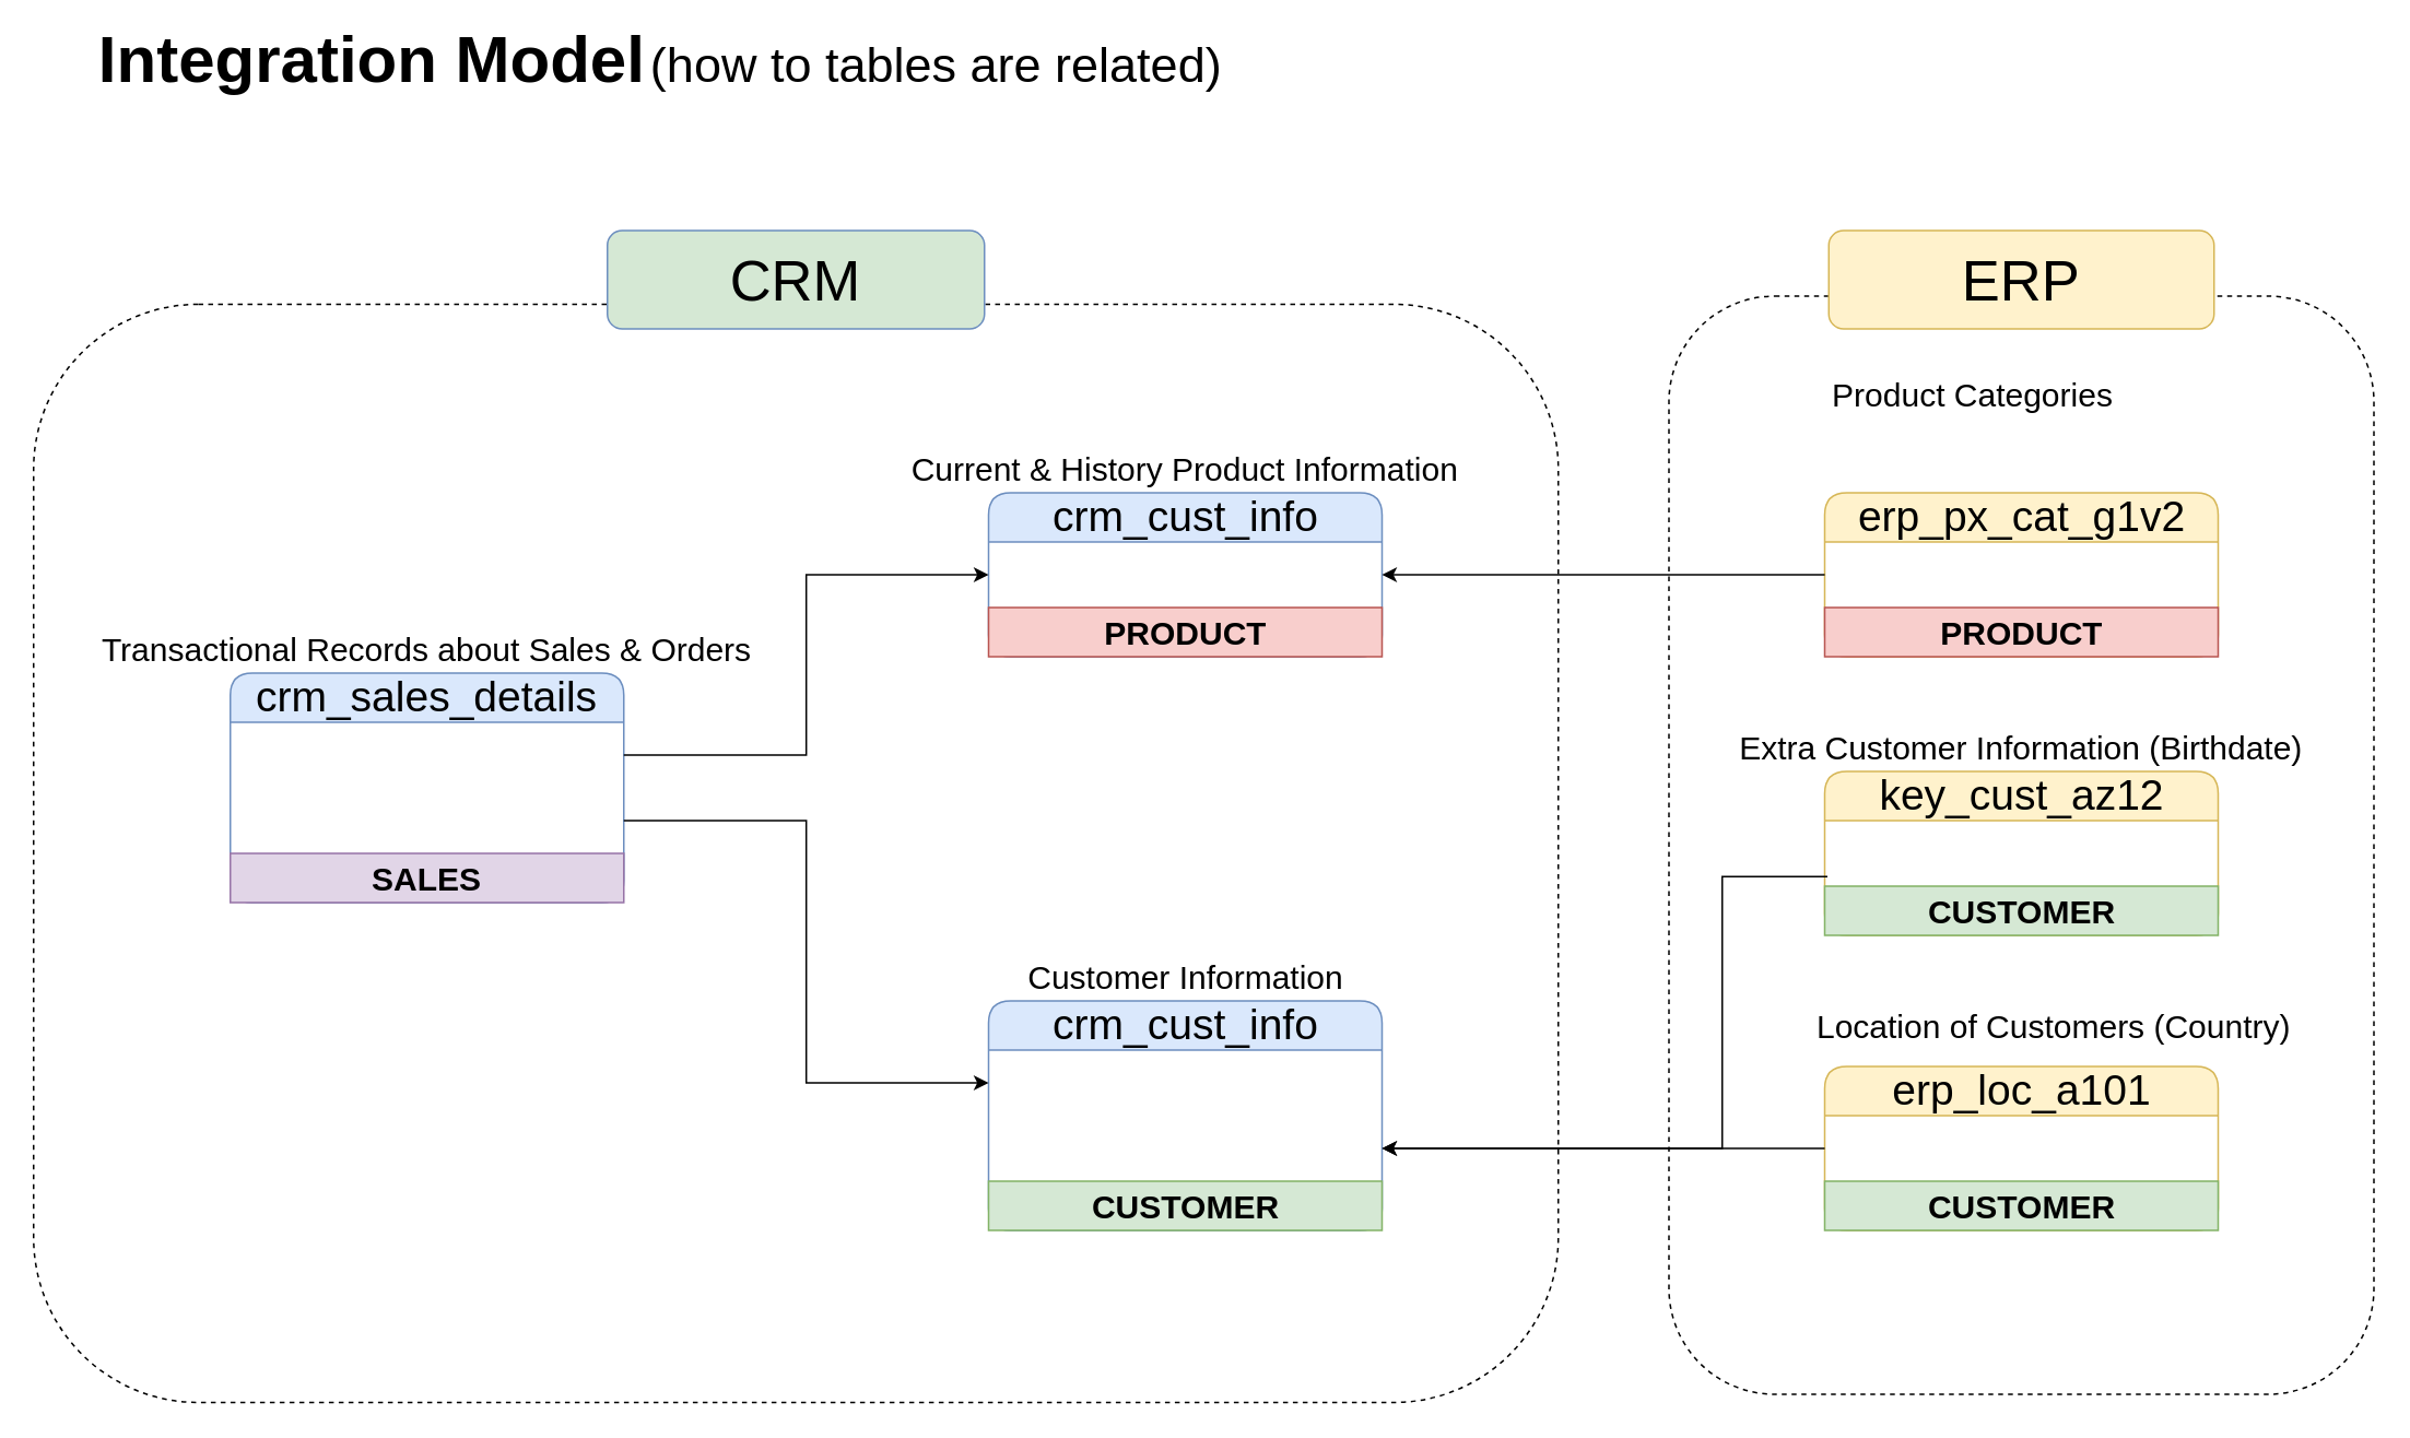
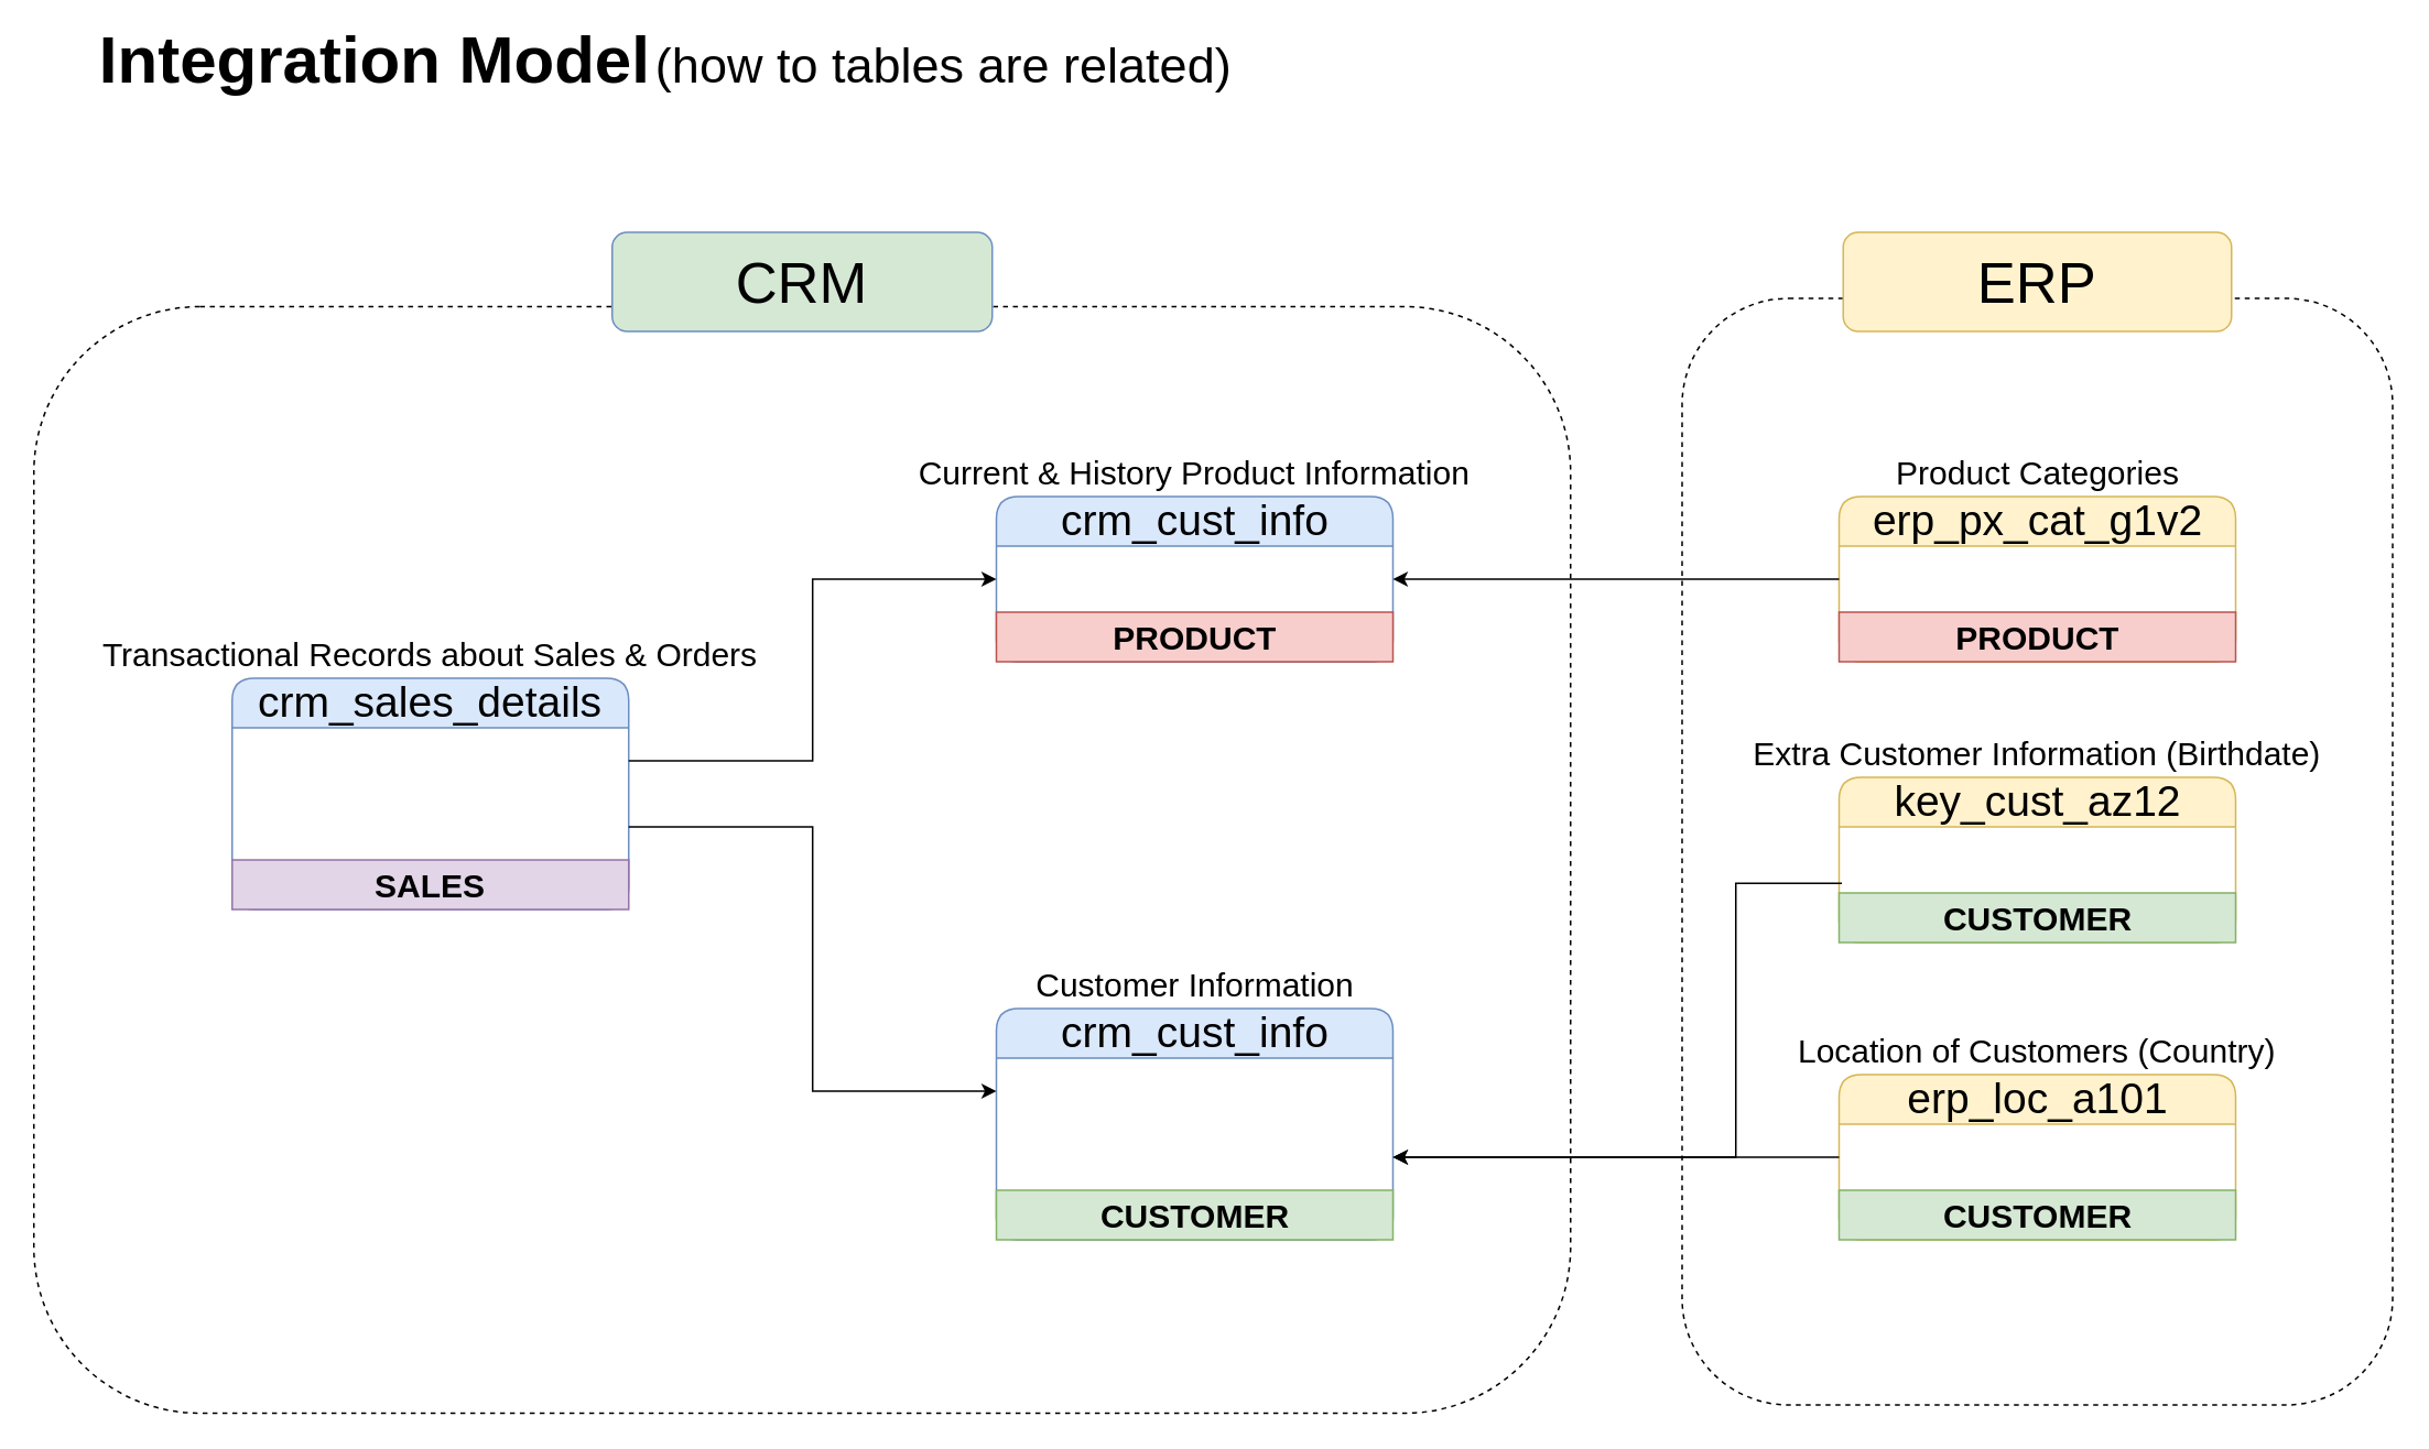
- <mxCell id="30" value="&lt;font style=&quot;font-size: 20px;&quot;&gt;Product Categories&lt;/font&gt;" style="text;html=1;align=center;verticalAlign=middle;whiteSpace=wrap;rounded=0;" parent="1" vertex="1"><mxGeometry x="1102.5" y="225" width="200" height="30" as="geometry" /></mxCell>
+ <mxCell id="30" value="&lt;font style=&quot;font-size: 20px;&quot;&gt;Product Categories&lt;/font&gt;" style="text;html=1;align=center;verticalAlign=middle;whiteSpace=wrap;rounded=0;" parent="1" vertex="1"><mxGeometry x="1132.5" y="270" width="200" height="30" as="geometry" /></mxCell>
- <mxCell id="26" value="&lt;font style=&quot;font-size: 20px;&quot;&gt;Location of Customers (Country)&lt;/font&gt;" style="text;html=1;align=center;verticalAlign=middle;whiteSpace=wrap;rounded=0;" parent="1" vertex="1"><mxGeometry x="1101.25" y="610" width="302.5" height="30" as="geometry" /></mxCell>
+ <mxCell id="26" value="&lt;font style=&quot;font-size: 20px;&quot;&gt;Location of Customers (Country)&lt;/font&gt;" style="text;html=1;align=center;verticalAlign=middle;whiteSpace=wrap;rounded=0;" parent="1" vertex="1"><mxGeometry x="1081.25" y="620" width="302.5" height="30" as="geometry" /></mxCell>
